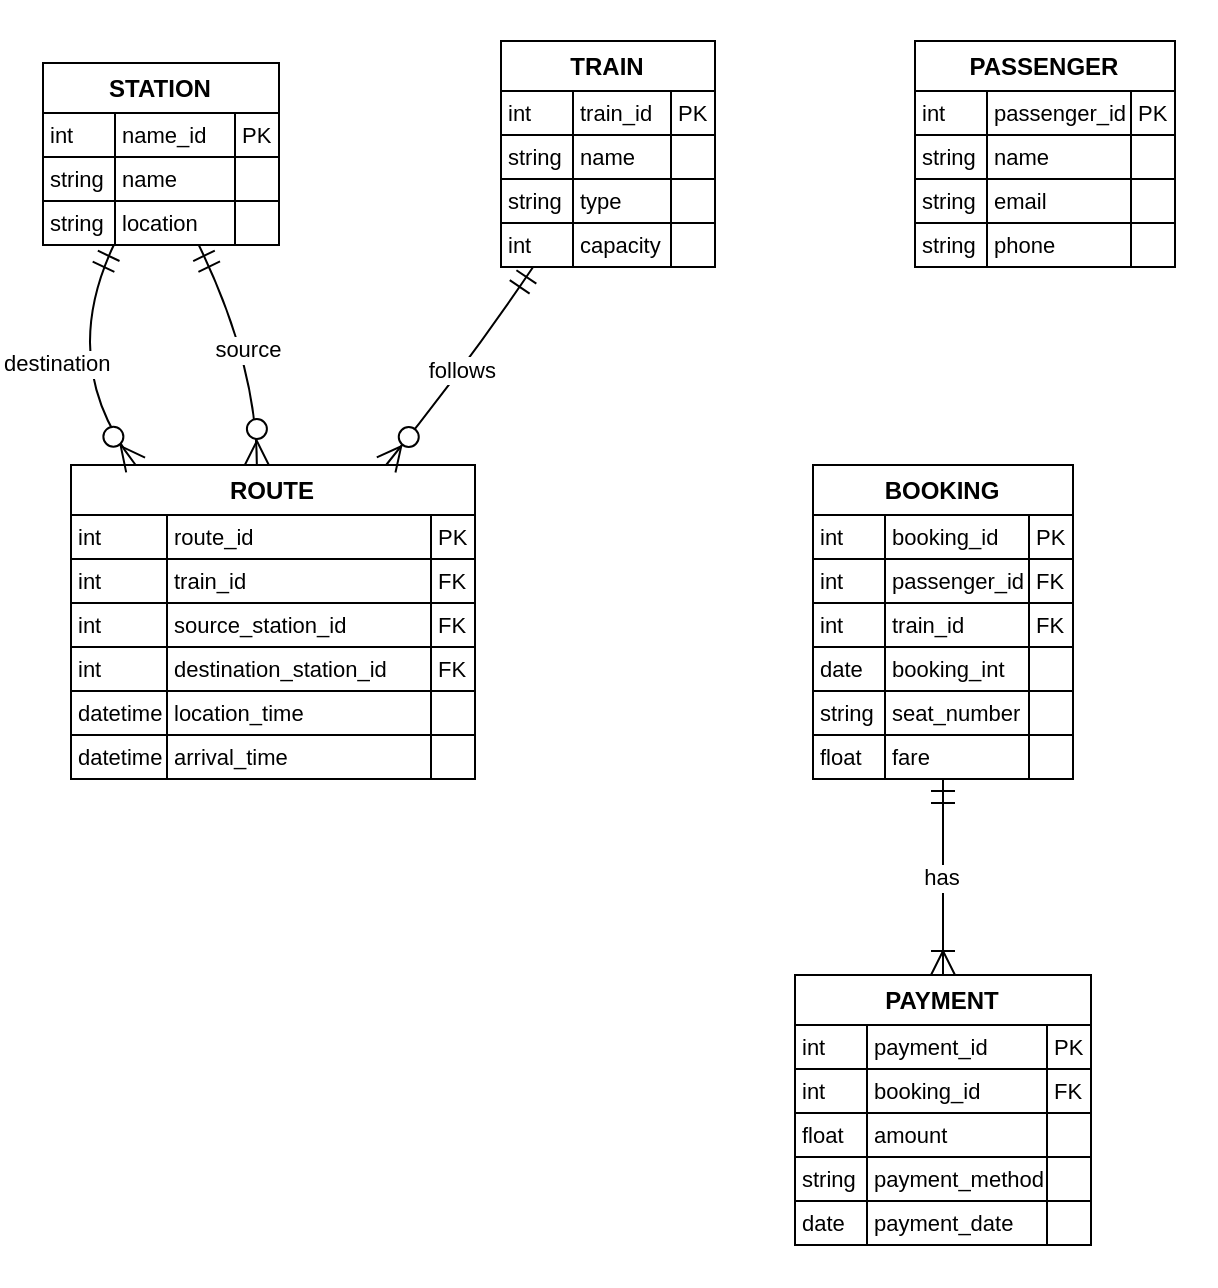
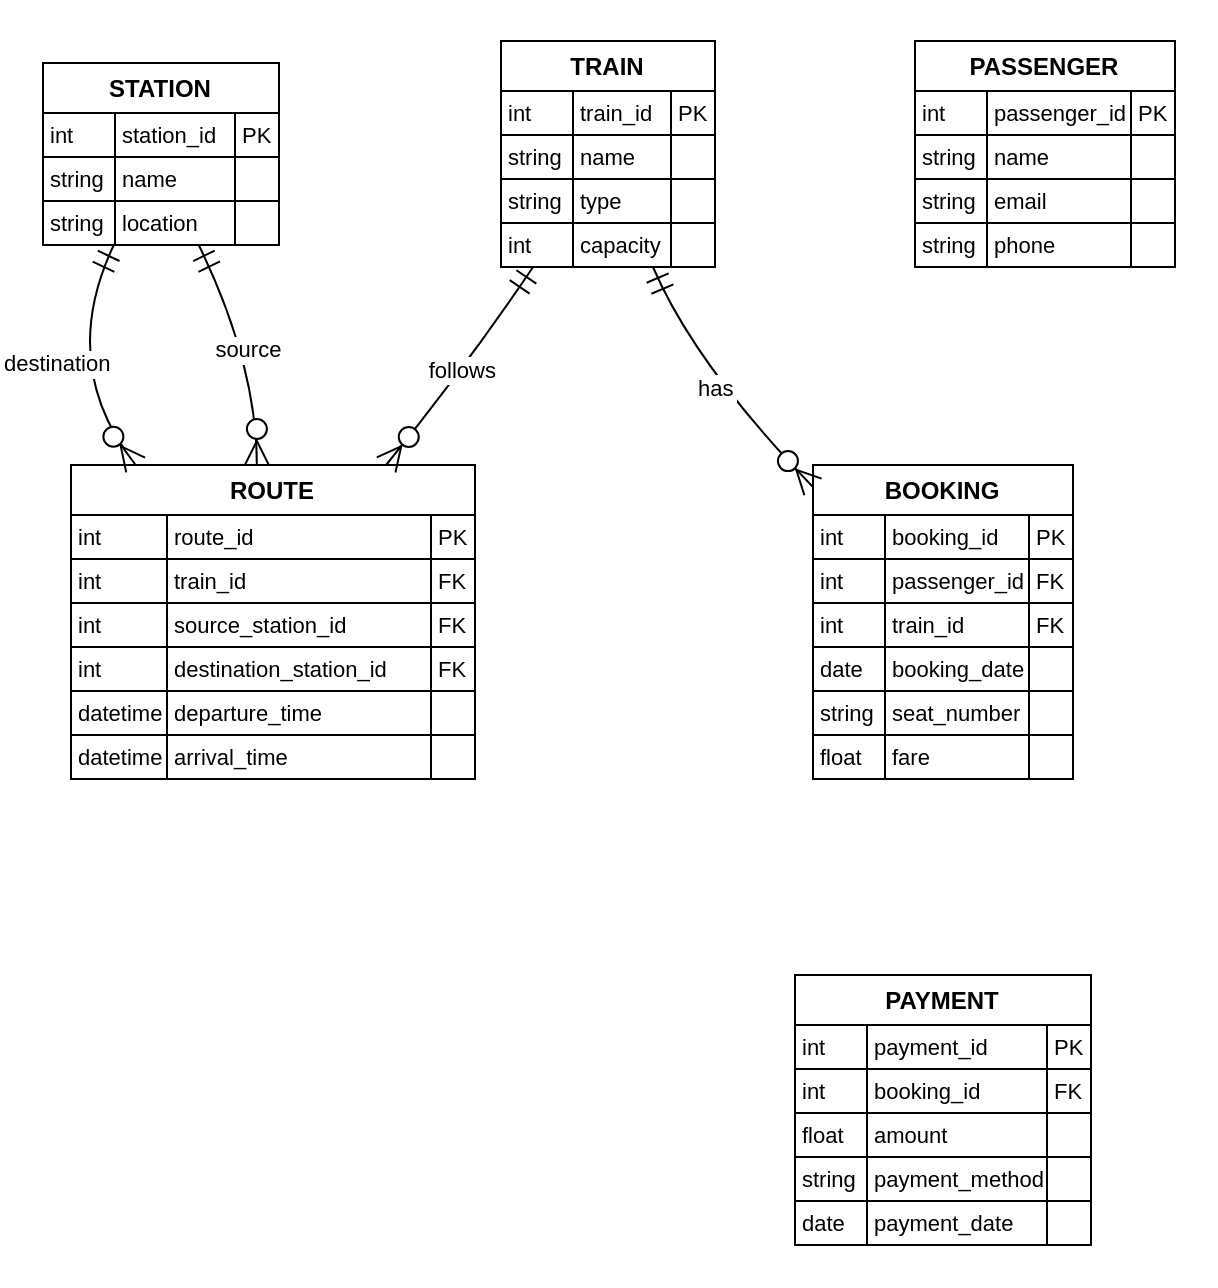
- <mxCell id="39" value="name_id" style="shape=partialRectangle;connectable=0;fillColor=none;top=0;left=0;bottom=0;right=0;align=left;spacingLeft=2;overflow=hidden;fontSize=11;" vertex="1" parent="37"><mxGeometry x="36" width="60" height="22" as="geometry"><mxRectangle width="60" height="22" as="alternateBounds" /></mxGeometry></mxCell>
+ <mxCell id="39" value="station_id" style="shape=partialRectangle;connectable=0;fillColor=none;top=0;left=0;bottom=0;right=0;align=left;spacingLeft=2;overflow=hidden;fontSize=11;" vertex="1" parent="37"><mxGeometry x="36" width="60" height="22" as="geometry"><mxRectangle width="60" height="22" as="alternateBounds" /></mxGeometry></mxCell>
+ <mxCell id="120" value="has" style="curved=1;startArrow=ERmandOne;startSize=10;;endArrow=ERzeroToMany;endSize=10;;exitX=0.71;exitY=1;entryX=0;entryY=0.07;rounded=0;" edge="1" parent="1" source="19" target="74"><mxGeometry relative="1" as="geometry"><Array as="points"><mxPoint x="346" y="182" /></Array></mxGeometry></mxCell>
- <mxCell id="89" value="booking_int" style="shape=partialRectangle;connectable=0;fillColor=none;top=0;left=0;bottom=0;right=0;align=left;spacingLeft=2;overflow=hidden;fontSize=11;" vertex="1" parent="87"><mxGeometry x="36" width="72" height="22" as="geometry"><mxRectangle width="72" height="22" as="alternateBounds" /></mxGeometry></mxCell>
+ <mxCell id="89" value="booking_date" style="shape=partialRectangle;connectable=0;fillColor=none;top=0;left=0;bottom=0;right=0;align=left;spacingLeft=2;overflow=hidden;fontSize=11;" vertex="1" parent="87"><mxGeometry x="36" width="72" height="22" as="geometry"><mxRectangle width="72" height="22" as="alternateBounds" /></mxGeometry></mxCell>
- <mxCell id="68" value="location_time" style="shape=partialRectangle;connectable=0;fillColor=none;top=0;left=0;bottom=0;right=0;align=left;spacingLeft=2;overflow=hidden;fontSize=11;" vertex="1" parent="66"><mxGeometry x="48" width="132" height="22" as="geometry"><mxRectangle width="132" height="22" as="alternateBounds" /></mxGeometry></mxCell>
+ <mxCell id="68" value="departure_time" style="shape=partialRectangle;connectable=0;fillColor=none;top=0;left=0;bottom=0;right=0;align=left;spacingLeft=2;overflow=hidden;fontSize=11;" vertex="1" parent="66"><mxGeometry x="48" width="132" height="22" as="geometry"><mxRectangle width="132" height="22" as="alternateBounds" /></mxGeometry></mxCell>
- <mxCell id="121" value="has" style="curved=1;startArrow=ERmandOne;startSize=10;;endArrow=ERoneToMany;endSize=10;;exitX=0.5;exitY=0.99;entryX=0.5;entryY=0;rounded=0;" edge="1" parent="1" source="74" target="99"><mxGeometry relative="1" as="geometry"><Array as="points" /></mxGeometry></mxCell>
